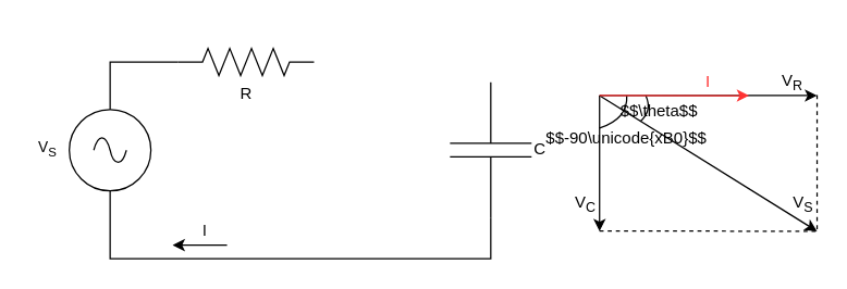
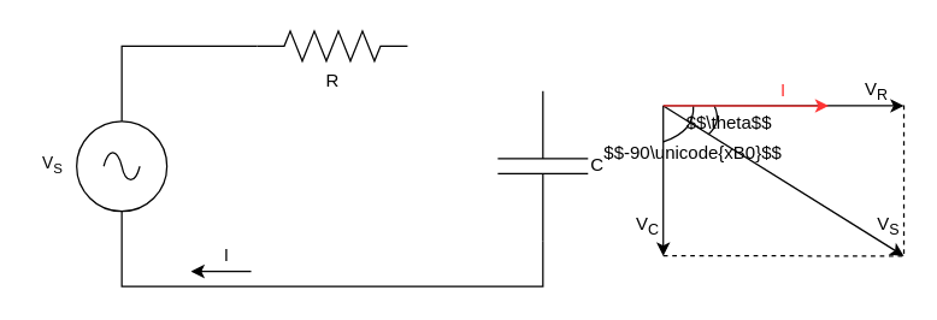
- <mxCell id="5" value="R" style="pointerEvents=1;verticalLabelPosition=bottom;shadow=0;dashed=0;align=center;html=1;verticalAlign=top;shape=mxgraph.electrical.resistors.resistor_2;convertToSvg=1;" vertex="1" parent="1"><mxGeometry x="130" y="35.18" width="100" height="20" as="geometry" /></mxCell>
+ <mxCell id="5" value="R" style="pointerEvents=1;verticalLabelPosition=bottom;shadow=0;dashed=0;align=center;html=1;verticalAlign=top;shape=mxgraph.electrical.resistors.resistor_2;convertToSvg=1;" vertex="1" parent="1"><mxGeometry x="170" y="20.18" width="100" height="20" as="geometry" /></mxCell>
